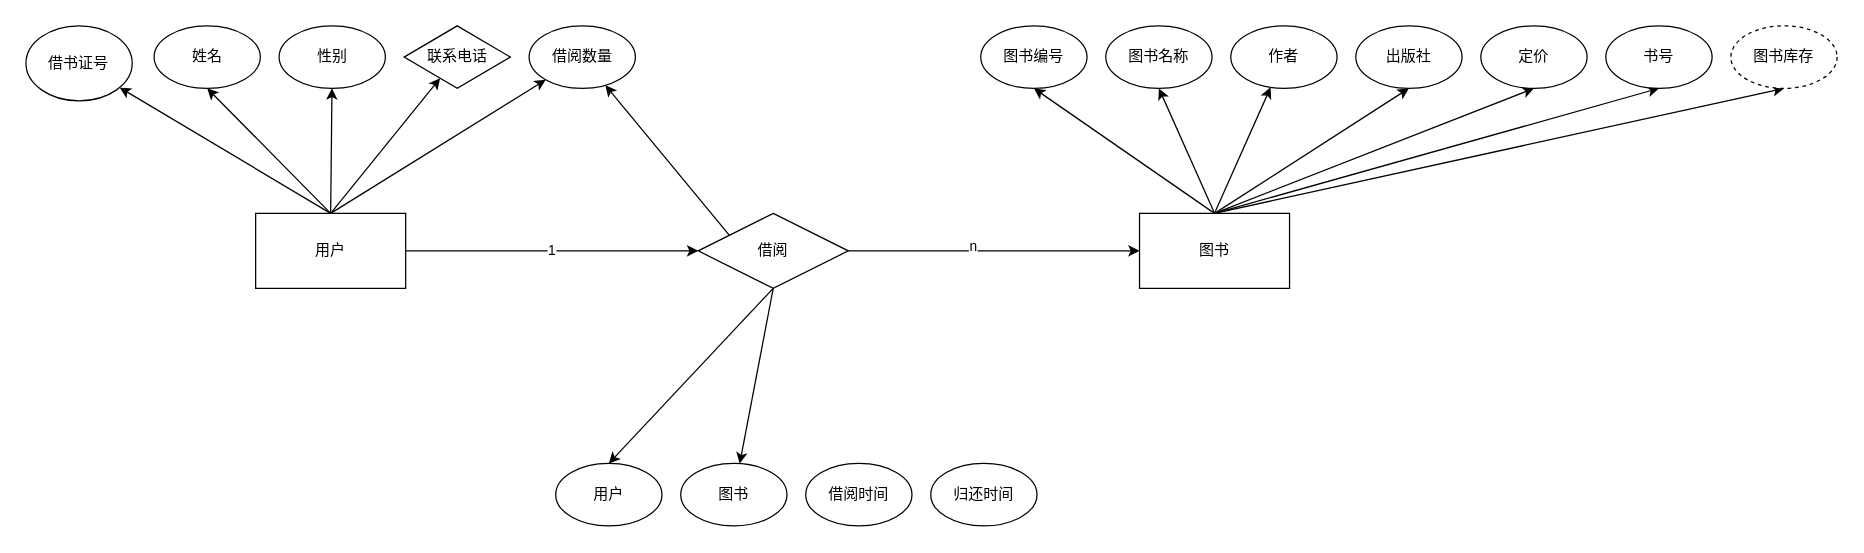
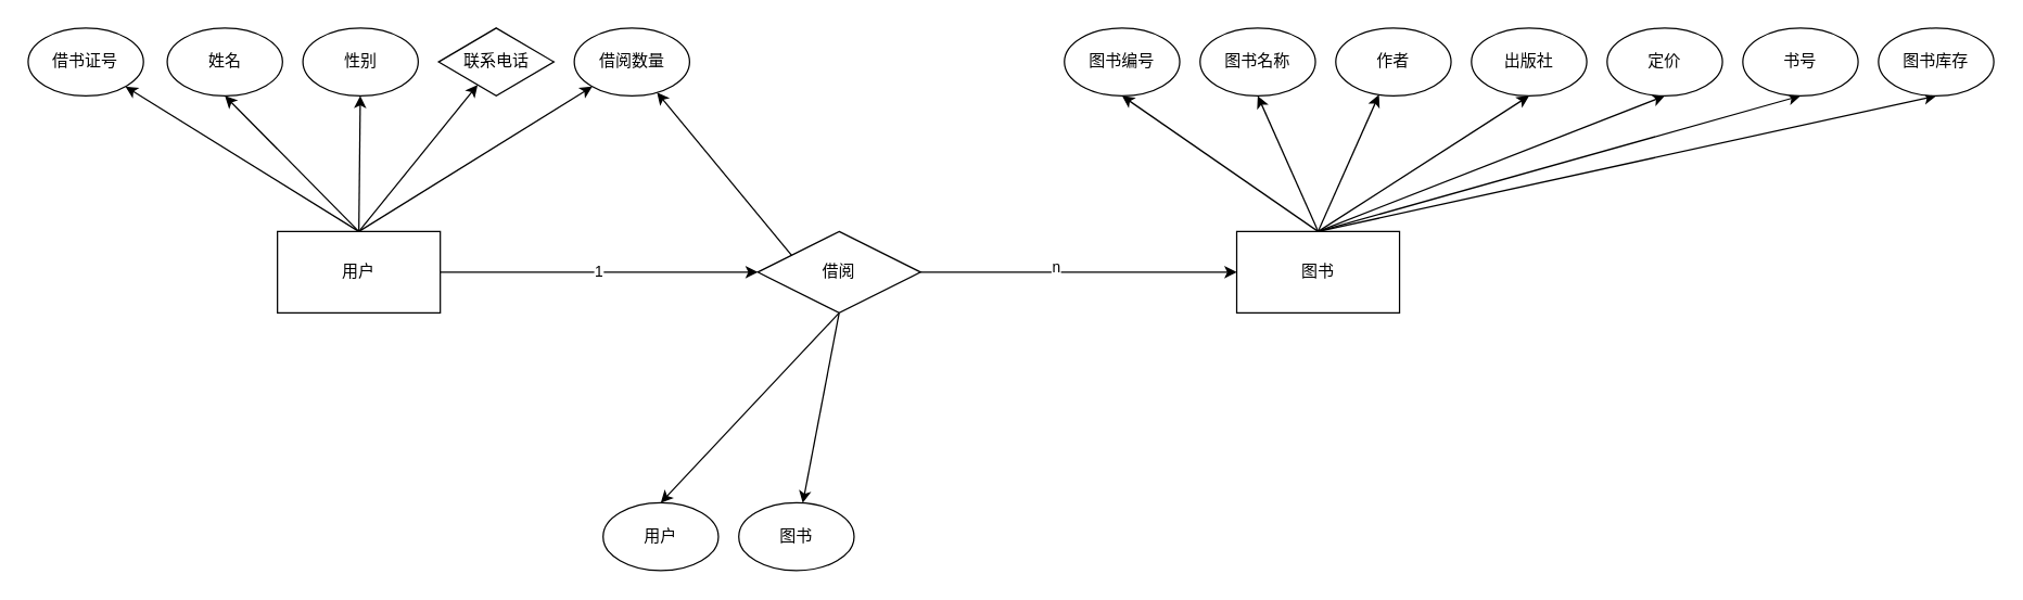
- <mxCell id="34" value="图书库存" style="ellipse;whiteSpace=wrap;html=1;dashed=1;" vertex="1" parent="1"><mxGeometry x="1384" y="20" width="85" height="50" as="geometry" /></mxCell>
+ <mxCell id="34" value="图书库存" style="ellipse;whiteSpace=wrap;html=1;" vertex="1" parent="1"><mxGeometry x="1384" y="20" width="85" height="50" as="geometry" /></mxCell>
- <mxCell id="23" value="借书证号" style="ellipse;whiteSpace=wrap;html=1;" parent="1" vertex="1"><mxGeometry x="20.25" y="20" width="85" height="60" as="geometry" /></mxCell>
+ <mxCell id="23" value="借书证号" style="ellipse;whiteSpace=wrap;html=1;" parent="1" vertex="1"><mxGeometry x="20.25" y="20" width="85" height="50" as="geometry" /></mxCell>
- <mxCell id="37" value="借阅时间" style="ellipse;whiteSpace=wrap;html=1;" vertex="1" parent="1"><mxGeometry x="644" y="370" width="85" height="50" as="geometry" /></mxCell>
- <mxCell id="38" value="归还时间" style="ellipse;whiteSpace=wrap;html=1;" vertex="1" parent="1"><mxGeometry x="744" y="370" width="85" height="50" as="geometry" /></mxCell>
